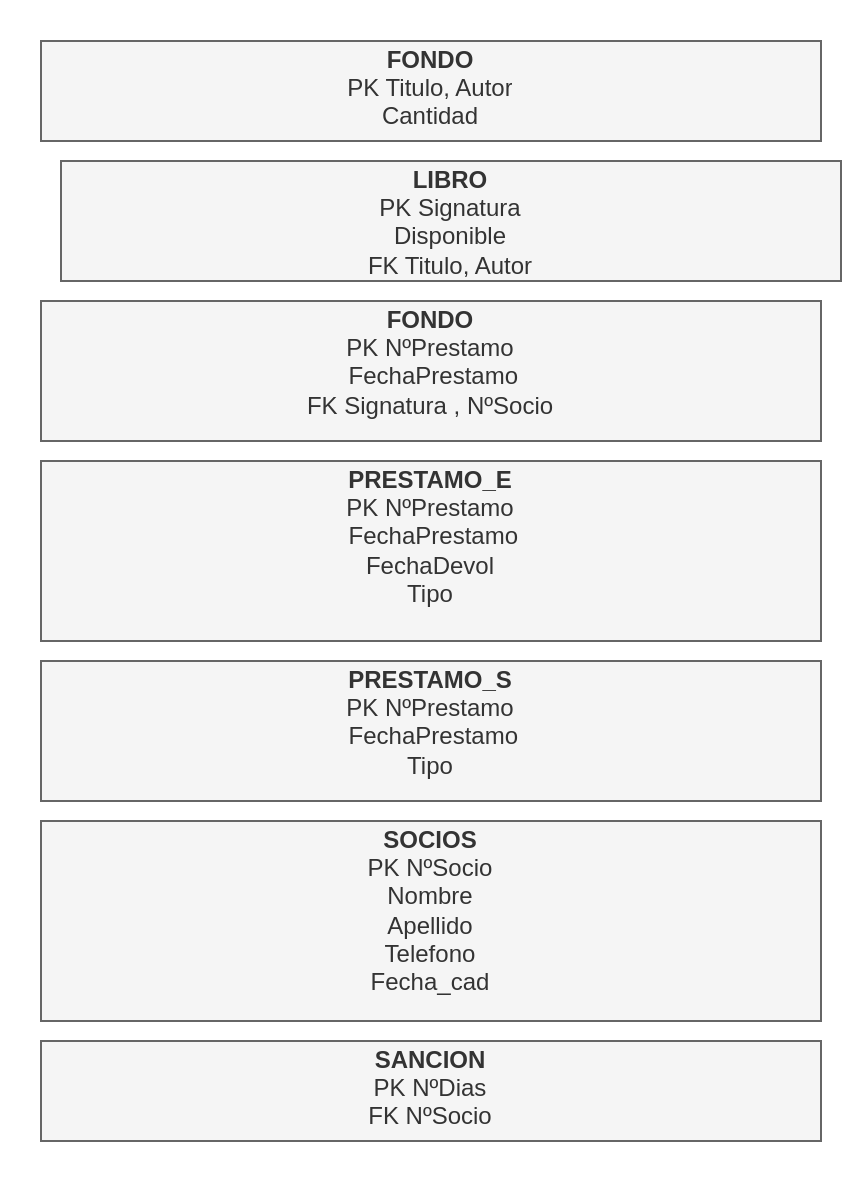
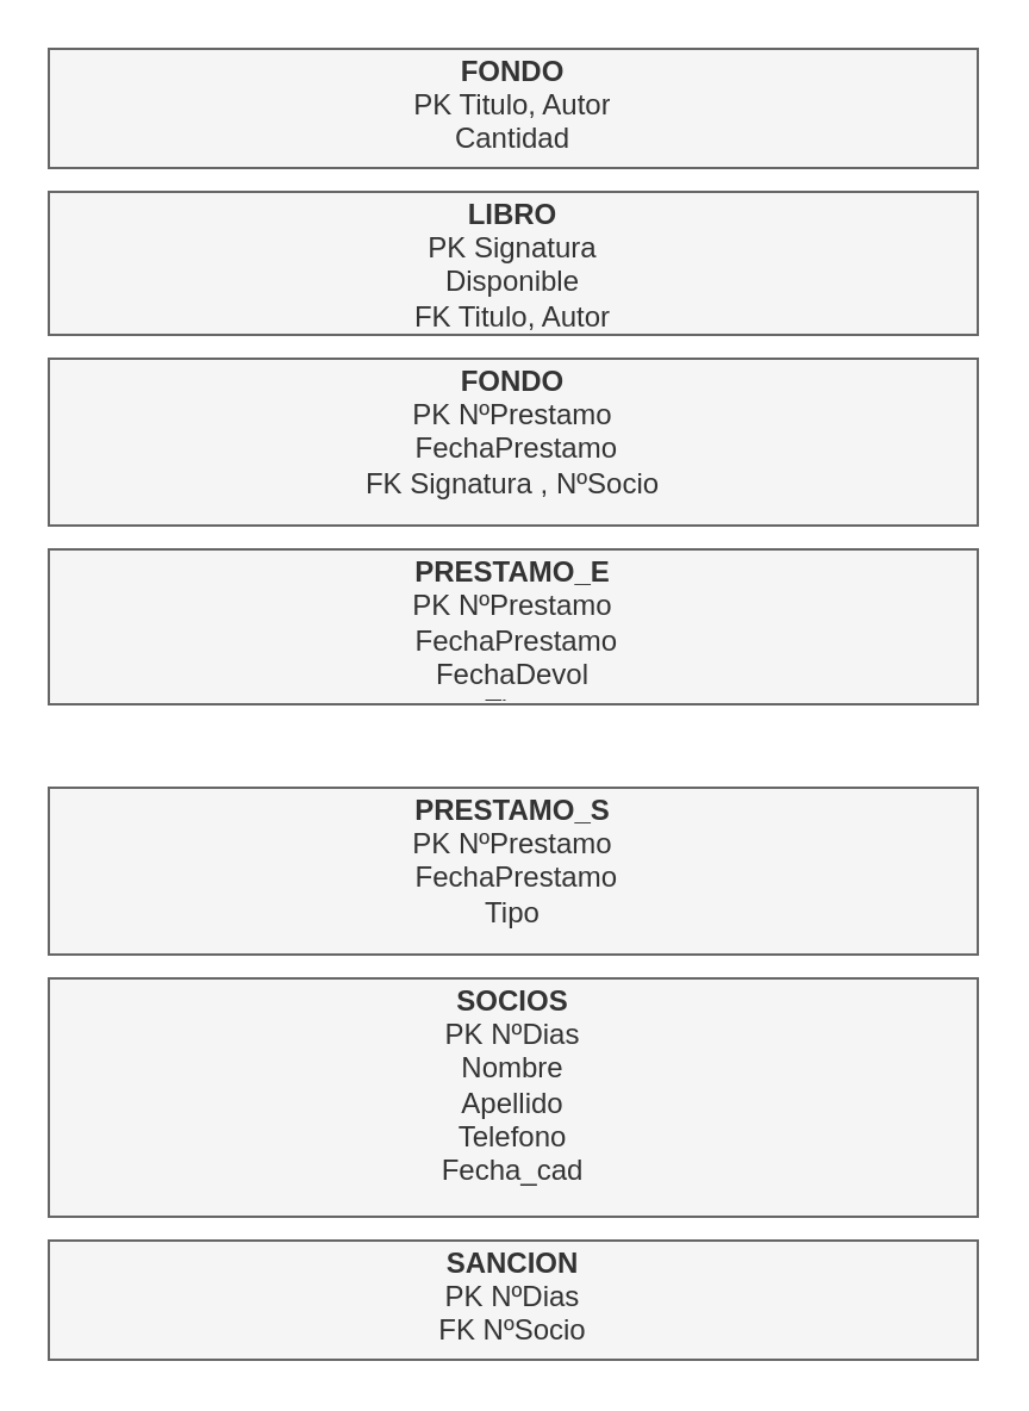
- <mxCell id="3" value="&lt;b&gt;LIBRO&lt;/b&gt;&lt;br&gt;&lt;div&gt;PK Signatura&lt;br&gt;&lt;/div&gt;&lt;div&gt;Disponible&lt;/div&gt;&lt;div&gt;FK Titulo, Autor&lt;br&gt;&lt;/div&gt;&lt;div&gt;&lt;br&gt;&lt;/div&gt;" style="text;html=1;strokeColor=#666666;fillColor=#f5f5f5;align=center;verticalAlign=middle;whiteSpace=wrap;overflow=hidden;fontColor=#333333;" vertex="1" parent="1"><mxGeometry x="30" y="80" width="390" height="60" as="geometry" /></mxCell>
+ <mxCell id="3" value="&lt;b&gt;LIBRO&lt;/b&gt;&lt;br&gt;&lt;div&gt;PK Signatura&lt;br&gt;&lt;/div&gt;&lt;div&gt;Disponible&lt;/div&gt;&lt;div&gt;FK Titulo, Autor&lt;br&gt;&lt;/div&gt;&lt;div&gt;&lt;br&gt;&lt;/div&gt;" style="text;html=1;strokeColor=#666666;fillColor=#f5f5f5;align=center;verticalAlign=middle;whiteSpace=wrap;overflow=hidden;fontColor=#333333;" vertex="1" parent="1"><mxGeometry x="20" y="80" width="390" height="60" as="geometry" /></mxCell>
- <mxCell id="5" value="&lt;b&gt;PRESTAMO_E&lt;/b&gt;&lt;br&gt;&lt;div&gt;PK NºPrestamo&lt;br&gt;&lt;/div&gt;&lt;div&gt;&amp;nbsp;FechaPrestamo&lt;/div&gt;&lt;div&gt;FechaDevol&lt;/div&gt;&lt;div&gt;Tipo&lt;br&gt;&lt;/div&gt;&lt;div&gt;&lt;br&gt;&lt;/div&gt;" style="text;html=1;strokeColor=#666666;fillColor=#f5f5f5;align=center;verticalAlign=middle;whiteSpace=wrap;overflow=hidden;fontColor=#333333;" vertex="1" parent="1"><mxGeometry x="20" y="230" width="390" height="90" as="geometry" /></mxCell>
+ <mxCell id="5" value="&lt;b&gt;PRESTAMO_E&lt;/b&gt;&lt;br&gt;&lt;div&gt;PK NºPrestamo&lt;br&gt;&lt;/div&gt;&lt;div&gt;&amp;nbsp;FechaPrestamo&lt;/div&gt;&lt;div&gt;FechaDevol&lt;/div&gt;&lt;div&gt;Tipo&lt;br&gt;&lt;/div&gt;&lt;div&gt;&lt;br&gt;&lt;/div&gt;" style="text;html=1;strokeColor=#666666;fillColor=#f5f5f5;align=center;verticalAlign=middle;whiteSpace=wrap;overflow=hidden;fontColor=#333333;" vertex="1" parent="1"><mxGeometry x="20" y="230" width="390" height="65" as="geometry" /></mxCell>
- <mxCell id="7" value="&lt;b&gt;SOCIOS&lt;/b&gt;&lt;br&gt;&lt;div&gt;PK NºSocio&lt;br&gt;&lt;/div&gt;&lt;div&gt;Nombre&lt;/div&gt;&lt;div&gt;Apellido&lt;/div&gt;&lt;div&gt;Telefono&lt;/div&gt;&lt;div&gt;Fecha_cad&lt;br&gt;&lt;/div&gt;&lt;div&gt;&lt;br&gt;&lt;/div&gt;&lt;div&gt;&lt;br&gt;&lt;/div&gt;" style="text;html=1;strokeColor=#666666;fillColor=#f5f5f5;align=center;verticalAlign=middle;whiteSpace=wrap;overflow=hidden;fontColor=#333333;" vertex="1" parent="1"><mxGeometry x="20" y="410" width="390" height="100" as="geometry" /></mxCell>
+ <mxCell id="7" value="&lt;b&gt;SOCIOS&lt;/b&gt;&lt;br&gt;&lt;div&gt;PK NºDias&lt;br&gt;&lt;/div&gt;&lt;div&gt;Nombre&lt;/div&gt;&lt;div&gt;Apellido&lt;/div&gt;&lt;div&gt;Telefono&lt;/div&gt;&lt;div&gt;Fecha_cad&lt;br&gt;&lt;/div&gt;&lt;div&gt;&lt;br&gt;&lt;/div&gt;&lt;div&gt;&lt;br&gt;&lt;/div&gt;" style="text;html=1;strokeColor=#666666;fillColor=#f5f5f5;align=center;verticalAlign=middle;whiteSpace=wrap;overflow=hidden;fontColor=#333333;" vertex="1" parent="1"><mxGeometry x="20" y="410" width="390" height="100" as="geometry" /></mxCell>
